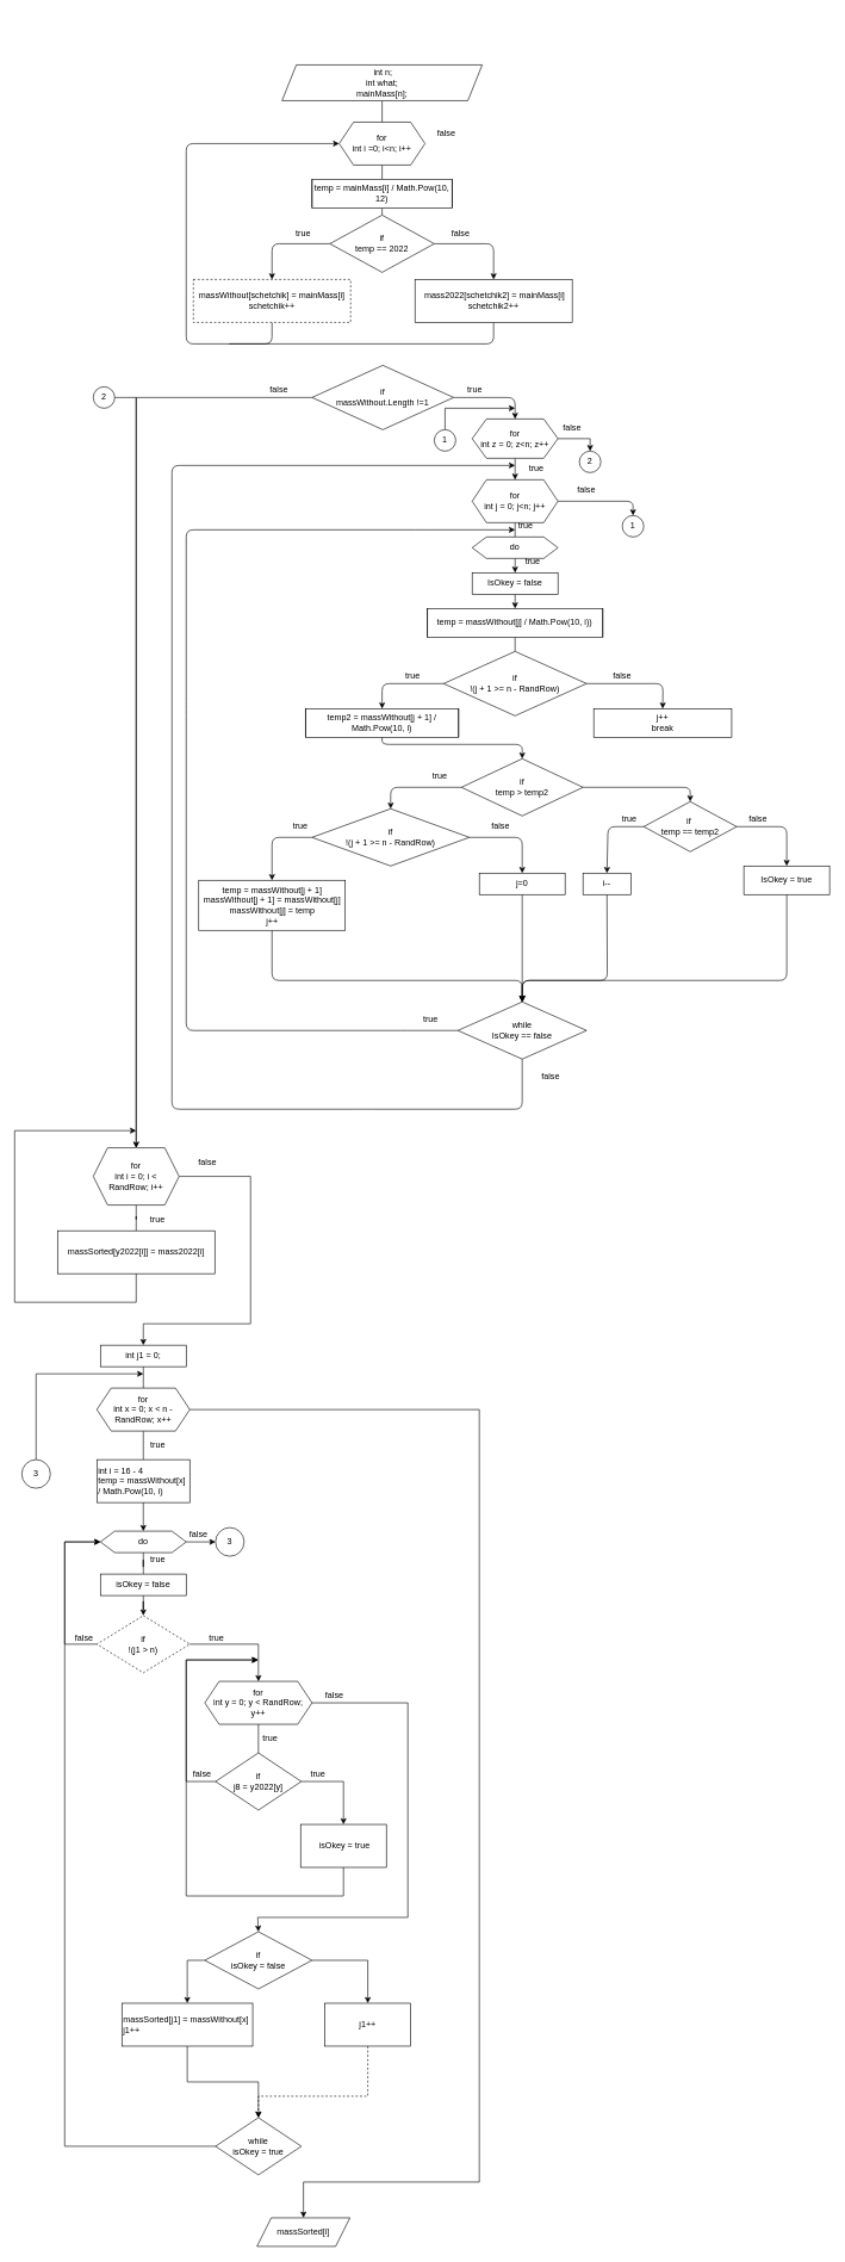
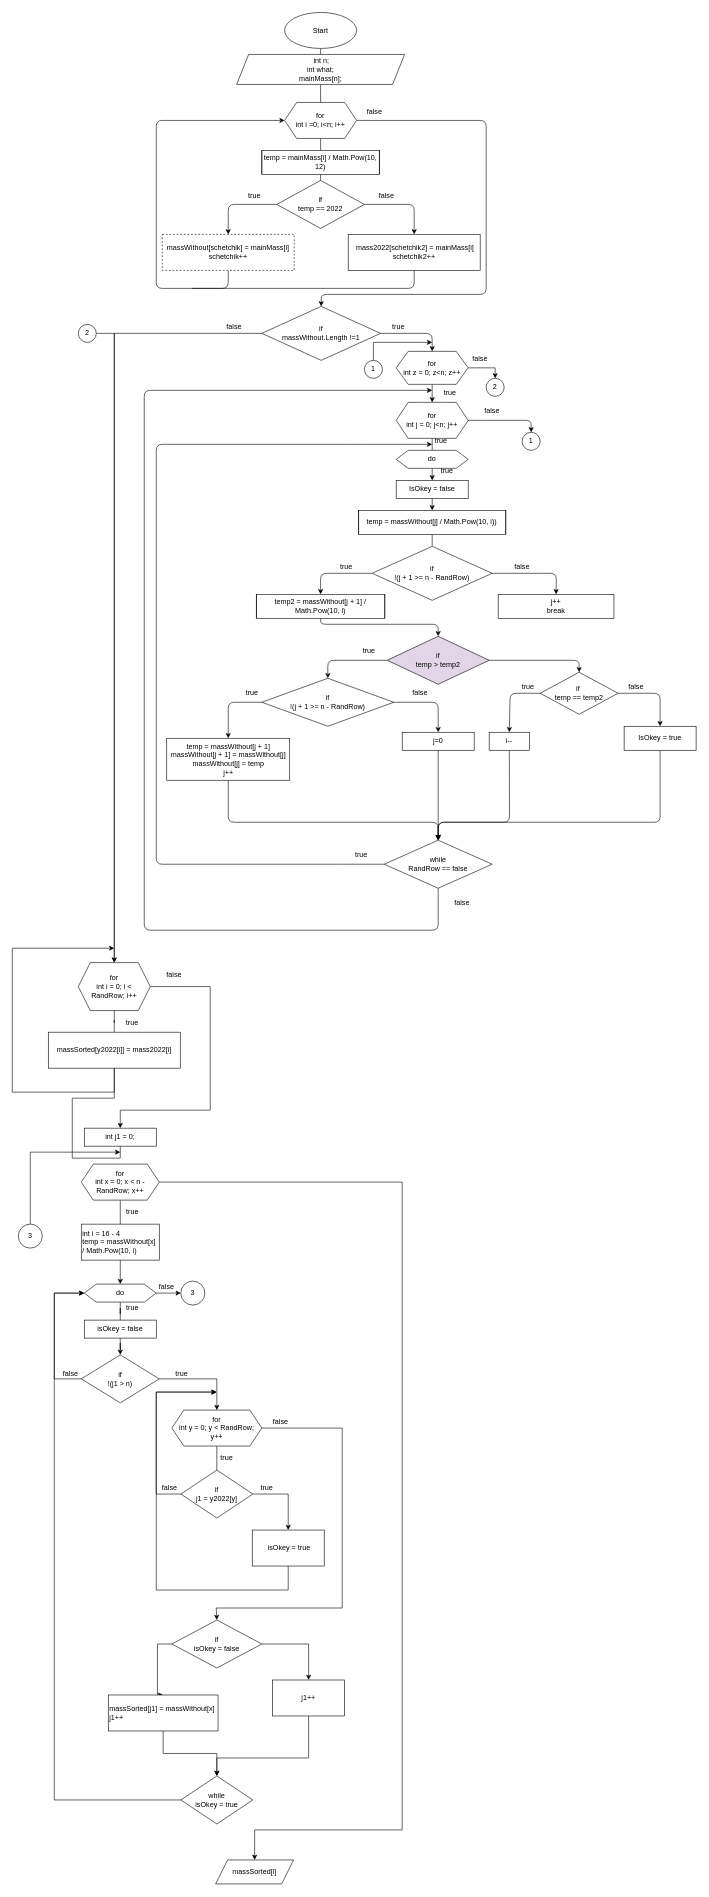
+ <mxCell id="5" value="Start" style="ellipse;whiteSpace=wrap;html=1;" parent="1" vertex="1"><mxGeometry x="474" y="20" width="120" height="60" as="geometry" /></mxCell>
+ <mxCell id="4" style="rounded=1;orthogonalLoop=1;jettySize=auto;html=1;entryX=0.5;entryY=0;entryDx=0;entryDy=0;strokeWidth=1;endArrow=none;endFill=0;" parent="1" source="5" target="3" edge="1"><mxGeometry relative="1" as="geometry" /></mxCell>
+ <mxCell id="7" style="edgeStyle=none;rounded=1;orthogonalLoop=1;jettySize=auto;html=1;entryX=0.5;entryY=0;entryDx=0;entryDy=0;endArrow=classic;endFill=1;strokeWidth=1;" parent="1" source="8" target="22" edge="1"><mxGeometry relative="1" as="geometry"><Array as="points"><mxPoint x="810" y="200" /><mxPoint x="810" y="490" /><mxPoint x="535" y="490" /></Array></mxGeometry></mxCell>
- <mxCell id="42" value="if&lt;br&gt;temp &amp;gt; temp2" style="rhombus;whiteSpace=wrap;html=1;" parent="1" vertex="1"><mxGeometry x="645.01" y="1060" width="170" height="80" as="geometry" /></mxCell>
+ <mxCell id="42" value="if&lt;br&gt;temp &amp;gt; temp2" style="rhombus;whiteSpace=wrap;html=1;fillColor=#e1d5e7;" parent="1" vertex="1"><mxGeometry x="645.01" y="1060" width="170" height="80" as="geometry" /></mxCell>
- <mxCell id="68" value="while&lt;br&gt;IsOkey == false" style="rhombus;whiteSpace=wrap;html=1;" parent="1" vertex="1"><mxGeometry x="640.01" y="1400" width="180" height="80" as="geometry" /></mxCell>
+ <mxCell id="68" value="while&lt;br&gt;RandRow == false" style="rhombus;whiteSpace=wrap;html=1;" parent="1" vertex="1"><mxGeometry x="640.01" y="1400" width="180" height="80" as="geometry" /></mxCell>
- <mxCell id="91" style="edgeStyle=orthogonalEdgeStyle;rounded=0;orthogonalLoop=1;jettySize=auto;html=1;exitX=0.5;exitY=1;exitDx=0;exitDy=0;entryX=0.5;entryY=0;entryDx=0;entryDy=0;endArrow=none;endFill=0;" edge="1" parent="1" source="92" target="96"><mxGeometry relative="1" as="geometry" /></mxCell>
+ <mxCell id="91" style="edgeStyle=orthogonalEdgeStyle;rounded=0;orthogonalLoop=1;jettySize=auto;html=1;exitX=0.5;exitY=1;exitDx=0;exitDy=0;endArrow=none;endFill=0;" edge="1" parent="1" source="92" target="89"><mxGeometry relative="1" as="geometry" /></mxCell>
- <mxCell id="106" value="if&lt;br&gt;!(j1 &amp;gt; n)" style="rhombus;whiteSpace=wrap;html=1;dashed=1;" vertex="1" parent="1"><mxGeometry x="135" y="2258" width="130" height="80" as="geometry" /></mxCell>
+ <mxCell id="106" value="if&lt;br&gt;!(j1 &amp;gt; n)" style="rhombus;whiteSpace=wrap;html=1;" vertex="1" parent="1"><mxGeometry x="135" y="2258" width="130" height="80" as="geometry" /></mxCell>
- <mxCell id="112" value="if&lt;br&gt;j8 = y2022[y]" style="rhombus;whiteSpace=wrap;html=1;" vertex="1" parent="1"><mxGeometry x="301" y="2450" width="120" height="80" as="geometry" /></mxCell>
+ <mxCell id="112" value="if&lt;br&gt;j1 = y2022[y]" style="rhombus;whiteSpace=wrap;html=1;" vertex="1" parent="1"><mxGeometry x="301" y="2450" width="120" height="80" as="geometry" /></mxCell>
- <mxCell id="125" value="&lt;div&gt;massSorted[j1] = massWithout[x]&lt;/div&gt;&lt;div&gt;j1++&lt;/div&gt;" style="rounded=0;whiteSpace=wrap;html=1;align=left;" vertex="1" parent="1"><mxGeometry x="170" y="2800" width="183" height="60" as="geometry" /></mxCell>
+ <mxCell id="125" value="&lt;div&gt;massSorted[j1] = massWithout[x]&lt;/div&gt;&lt;div&gt;j1++&lt;/div&gt;" style="rounded=0;whiteSpace=wrap;html=1;align=left;" vertex="1" parent="1"><mxGeometry x="180" y="2825" width="183" height="60" as="geometry" /></mxCell>
- <mxCell id="126" style="edgeStyle=orthogonalEdgeStyle;rounded=0;orthogonalLoop=1;jettySize=auto;html=1;entryX=0.5;entryY=0;entryDx=0;entryDy=0;endArrow=classic;endFill=1;dashed=1;" edge="1" parent="1" source="127" target="129"><mxGeometry relative="1" as="geometry"><Array as="points"><mxPoint x="514" y="2930" /><mxPoint x="361" y="2930" /></Array></mxGeometry></mxCell>
+ <mxCell id="126" style="edgeStyle=orthogonalEdgeStyle;rounded=0;orthogonalLoop=1;jettySize=auto;html=1;entryX=0.5;entryY=0;entryDx=0;entryDy=0;endArrow=classic;endFill=1;" edge="1" parent="1" source="127" target="129"><mxGeometry relative="1" as="geometry"><Array as="points"><mxPoint x="514" y="2930" /><mxPoint x="361" y="2930" /></Array></mxGeometry></mxCell>
